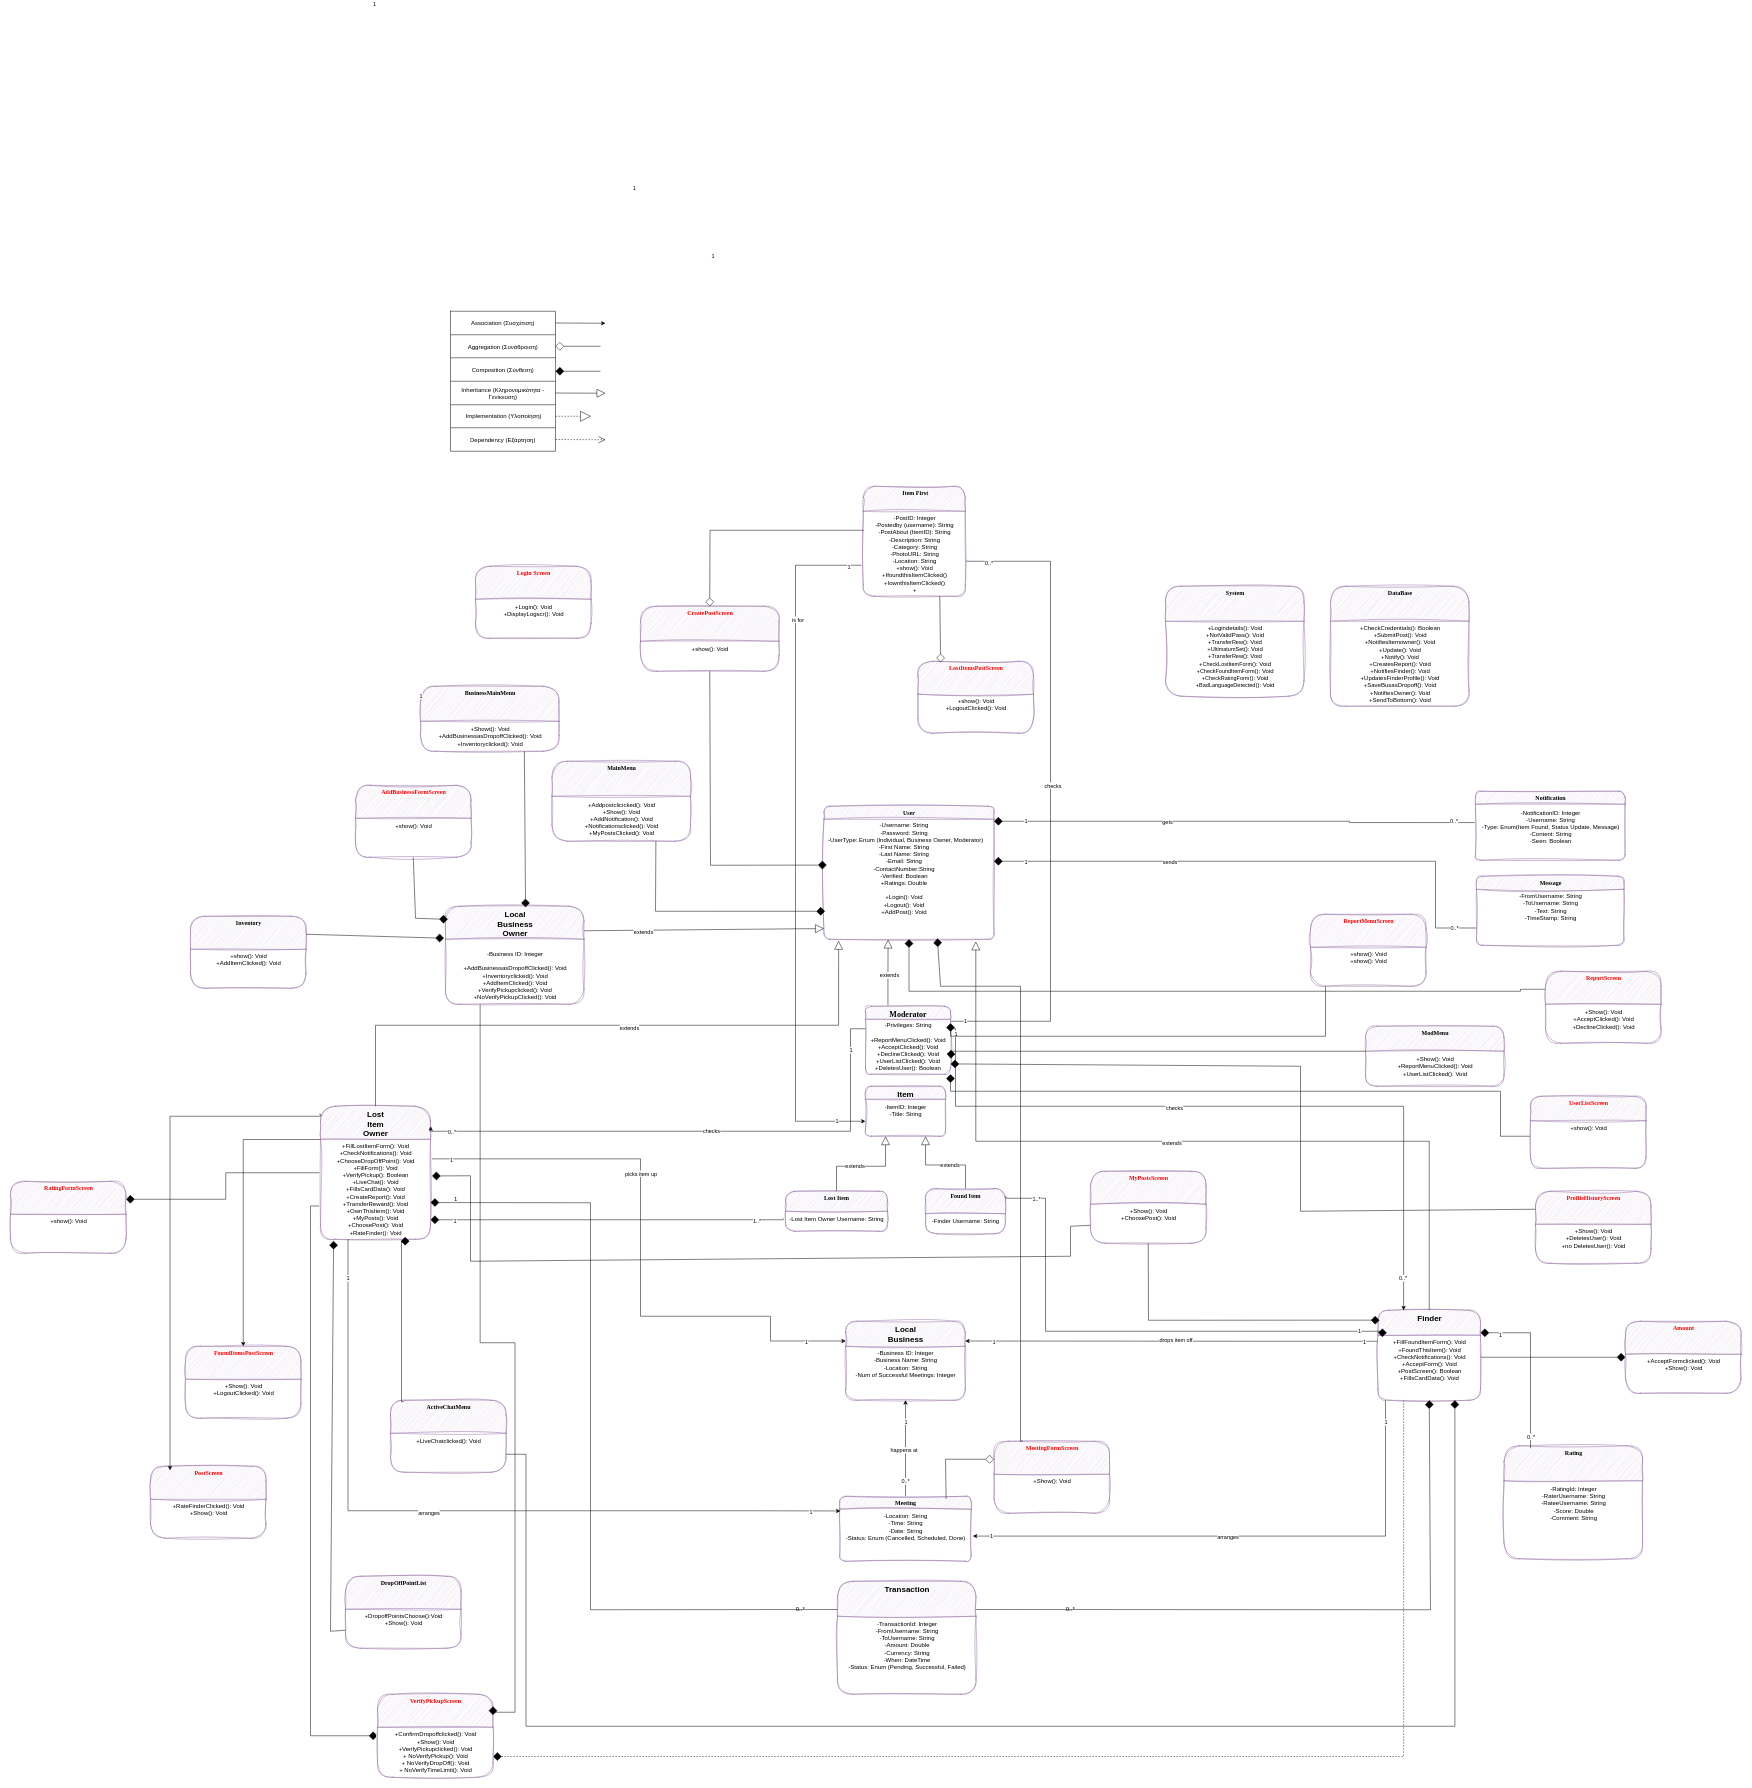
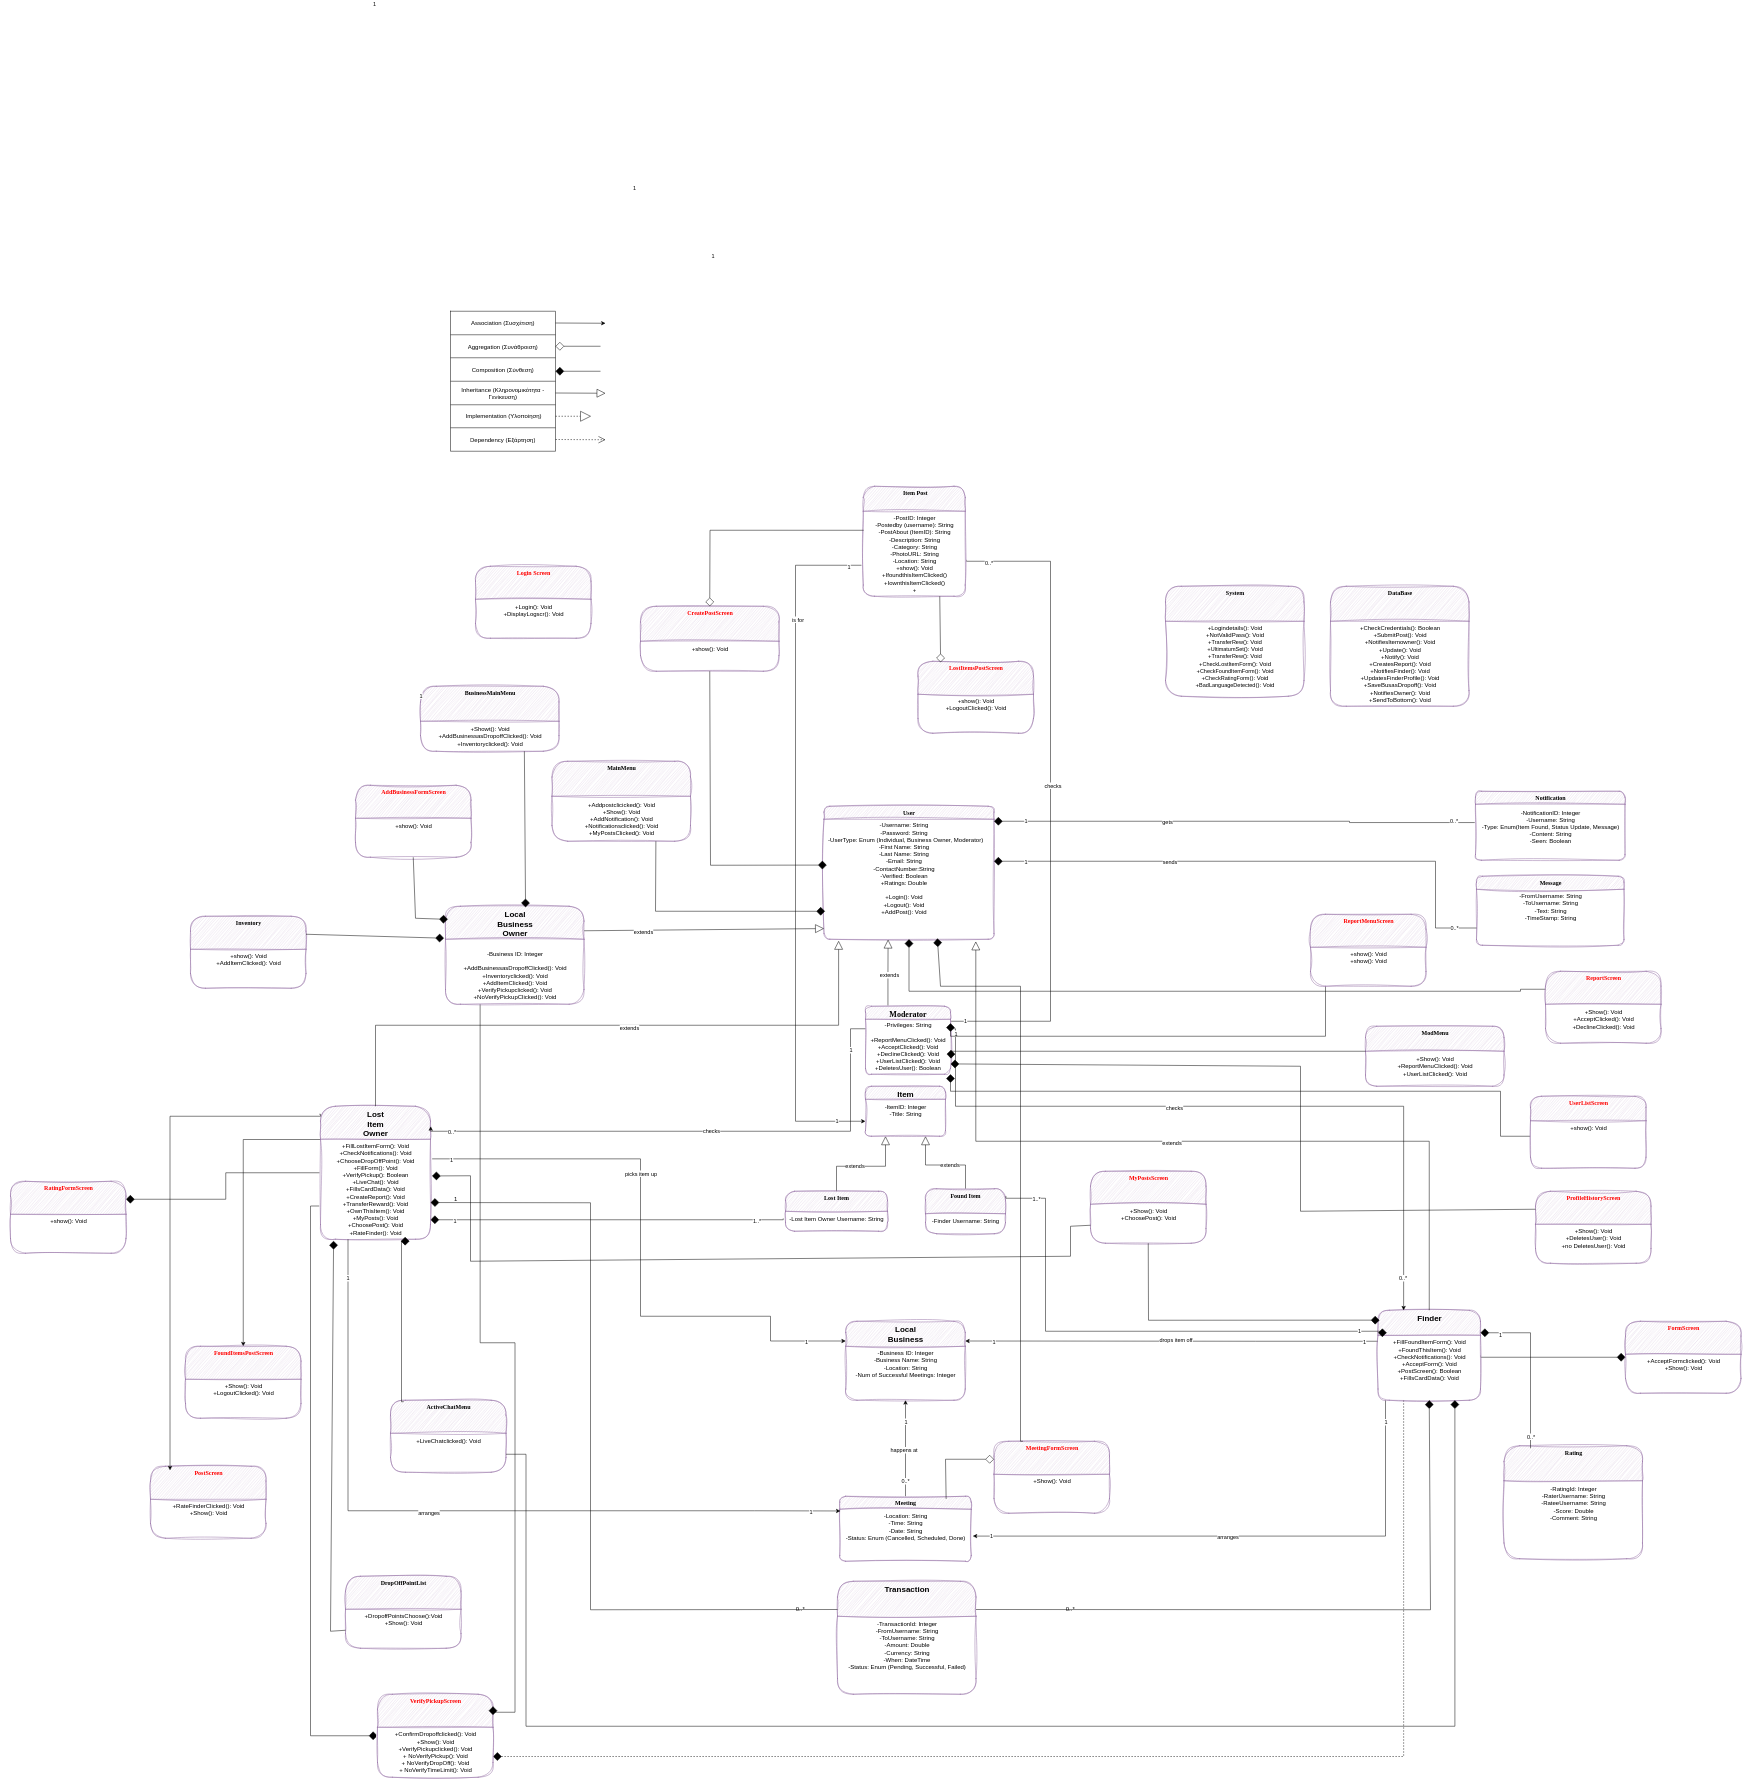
- <mxCell id="80" value="&amp;nbsp;Item First" style="swimlane;html=1;fontStyle=1;align=center;verticalAlign=top;childLayout=stackLayout;horizontal=1;startSize=50;horizontalStack=0;resizeParent=1;resizeLast=0;collapsible=1;marginBottom=0;swimlaneFillColor=#ffffff;rounded=1;shadow=0;comic=0;labelBackgroundColor=none;strokeWidth=1;fillColor=#e1d5e7;fontFamily=Verdana;fontSize=12;sketch=1;curveFitting=1;jiggle=2;strokeColor=#9673a6;fontColor=#000000;" vertex="1" parent="1"><mxGeometry x="1725.5" y="370" width="204" height="220" as="geometry" /></mxCell>
+ <mxCell id="80" value="&amp;nbsp;Item Post" style="swimlane;html=1;fontStyle=1;align=center;verticalAlign=top;childLayout=stackLayout;horizontal=1;startSize=50;horizontalStack=0;resizeParent=1;resizeLast=0;collapsible=1;marginBottom=0;swimlaneFillColor=#ffffff;rounded=1;shadow=0;comic=0;labelBackgroundColor=none;strokeWidth=1;fillColor=#e1d5e7;fontFamily=Verdana;fontSize=12;sketch=1;curveFitting=1;jiggle=2;strokeColor=#9673a6;fontColor=#000000;" vertex="1" parent="1"><mxGeometry x="1725.5" y="370" width="204" height="220" as="geometry" /></mxCell>
- <mxCell id="117" value="&lt;font style=&quot;color: rgb(255, 0, 0);&quot;&gt;Amount&lt;/font&gt;" style="swimlane;html=1;fontStyle=1;align=center;verticalAlign=top;childLayout=stackLayout;horizontal=1;startSize=66;horizontalStack=0;resizeParent=1;resizeLast=0;collapsible=1;marginBottom=0;swimlaneFillColor=#ffffff;rounded=1;shadow=0;comic=0;labelBackgroundColor=none;strokeWidth=1;fillColor=#e1d5e7;fontFamily=Verdana;fontSize=12;sketch=1;curveFitting=1;jiggle=2;strokeColor=#9673a6;fontColor=#000000;" vertex="1" parent="1"><mxGeometry x="3250" y="2040" width="231" height="144" as="geometry" /></mxCell>
+ <mxCell id="117" value="&lt;font style=&quot;color: rgb(255, 0, 0);&quot;&gt;FormScreen&lt;/font&gt;" style="swimlane;html=1;fontStyle=1;align=center;verticalAlign=top;childLayout=stackLayout;horizontal=1;startSize=66;horizontalStack=0;resizeParent=1;resizeLast=0;collapsible=1;marginBottom=0;swimlaneFillColor=#ffffff;rounded=1;shadow=0;comic=0;labelBackgroundColor=none;strokeWidth=1;fillColor=#e1d5e7;fontFamily=Verdana;fontSize=12;sketch=1;curveFitting=1;jiggle=2;strokeColor=#9673a6;fontColor=#000000;" vertex="1" parent="1"><mxGeometry x="3250" y="2040" width="231" height="144" as="geometry" /></mxCell>
